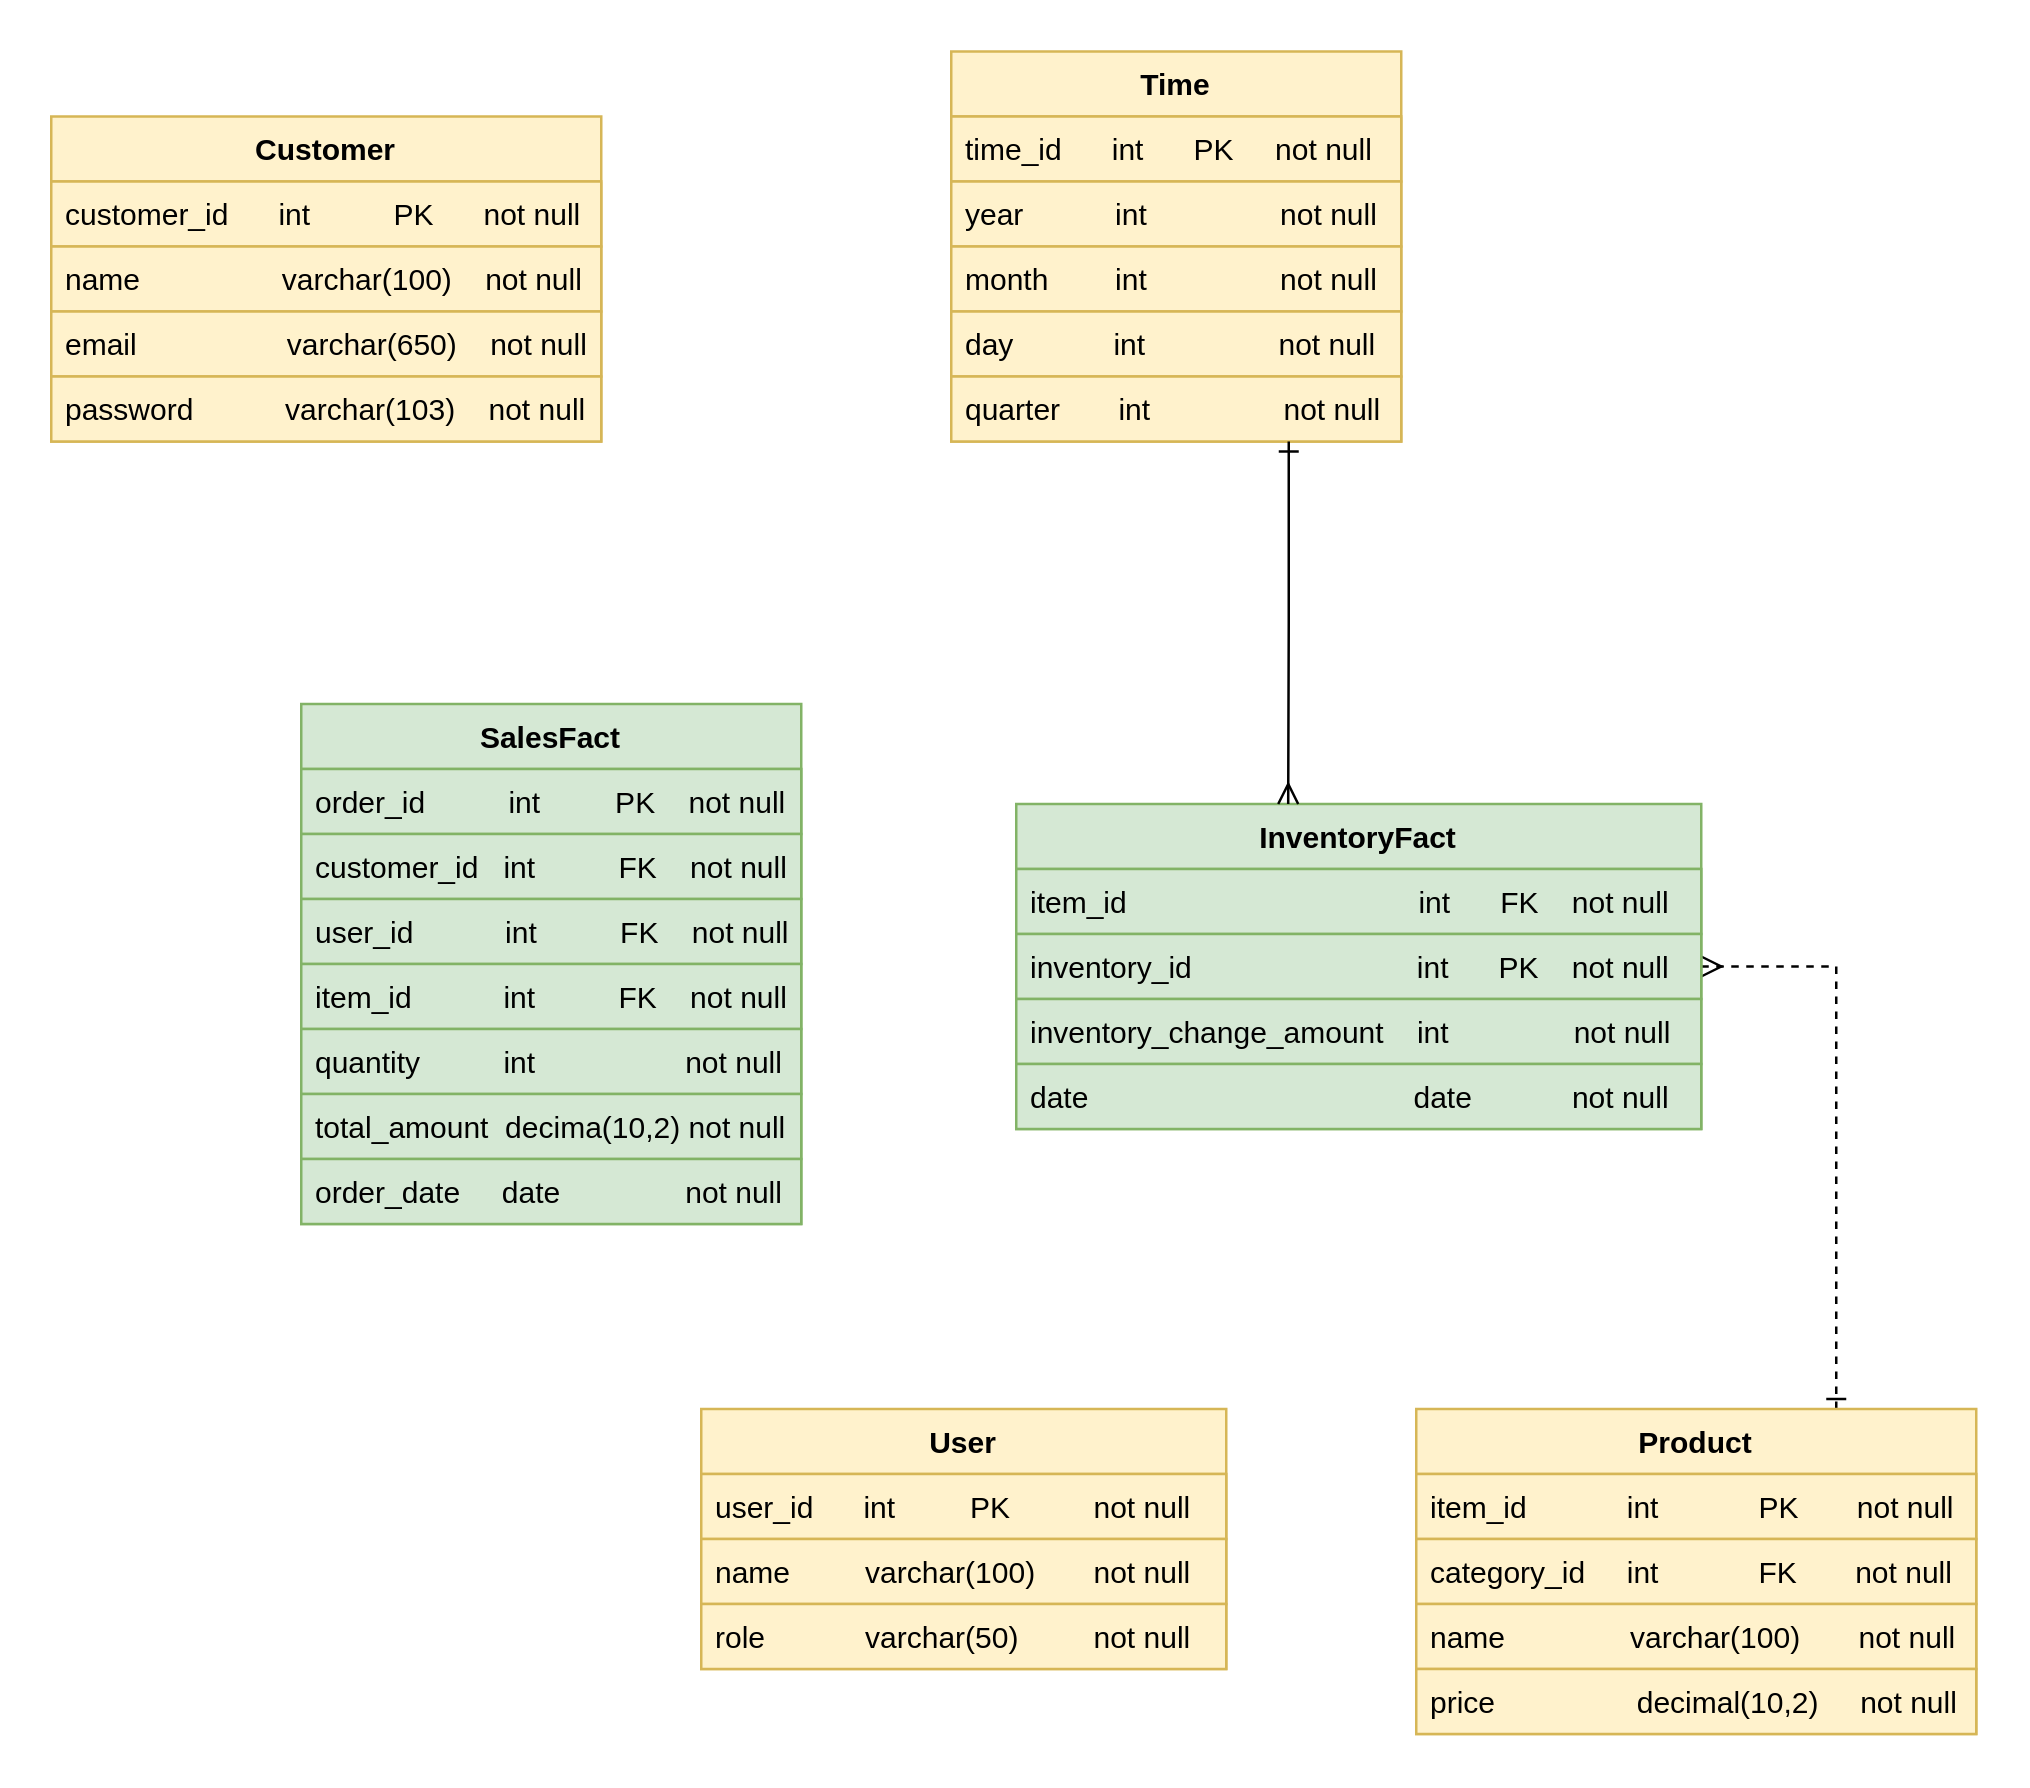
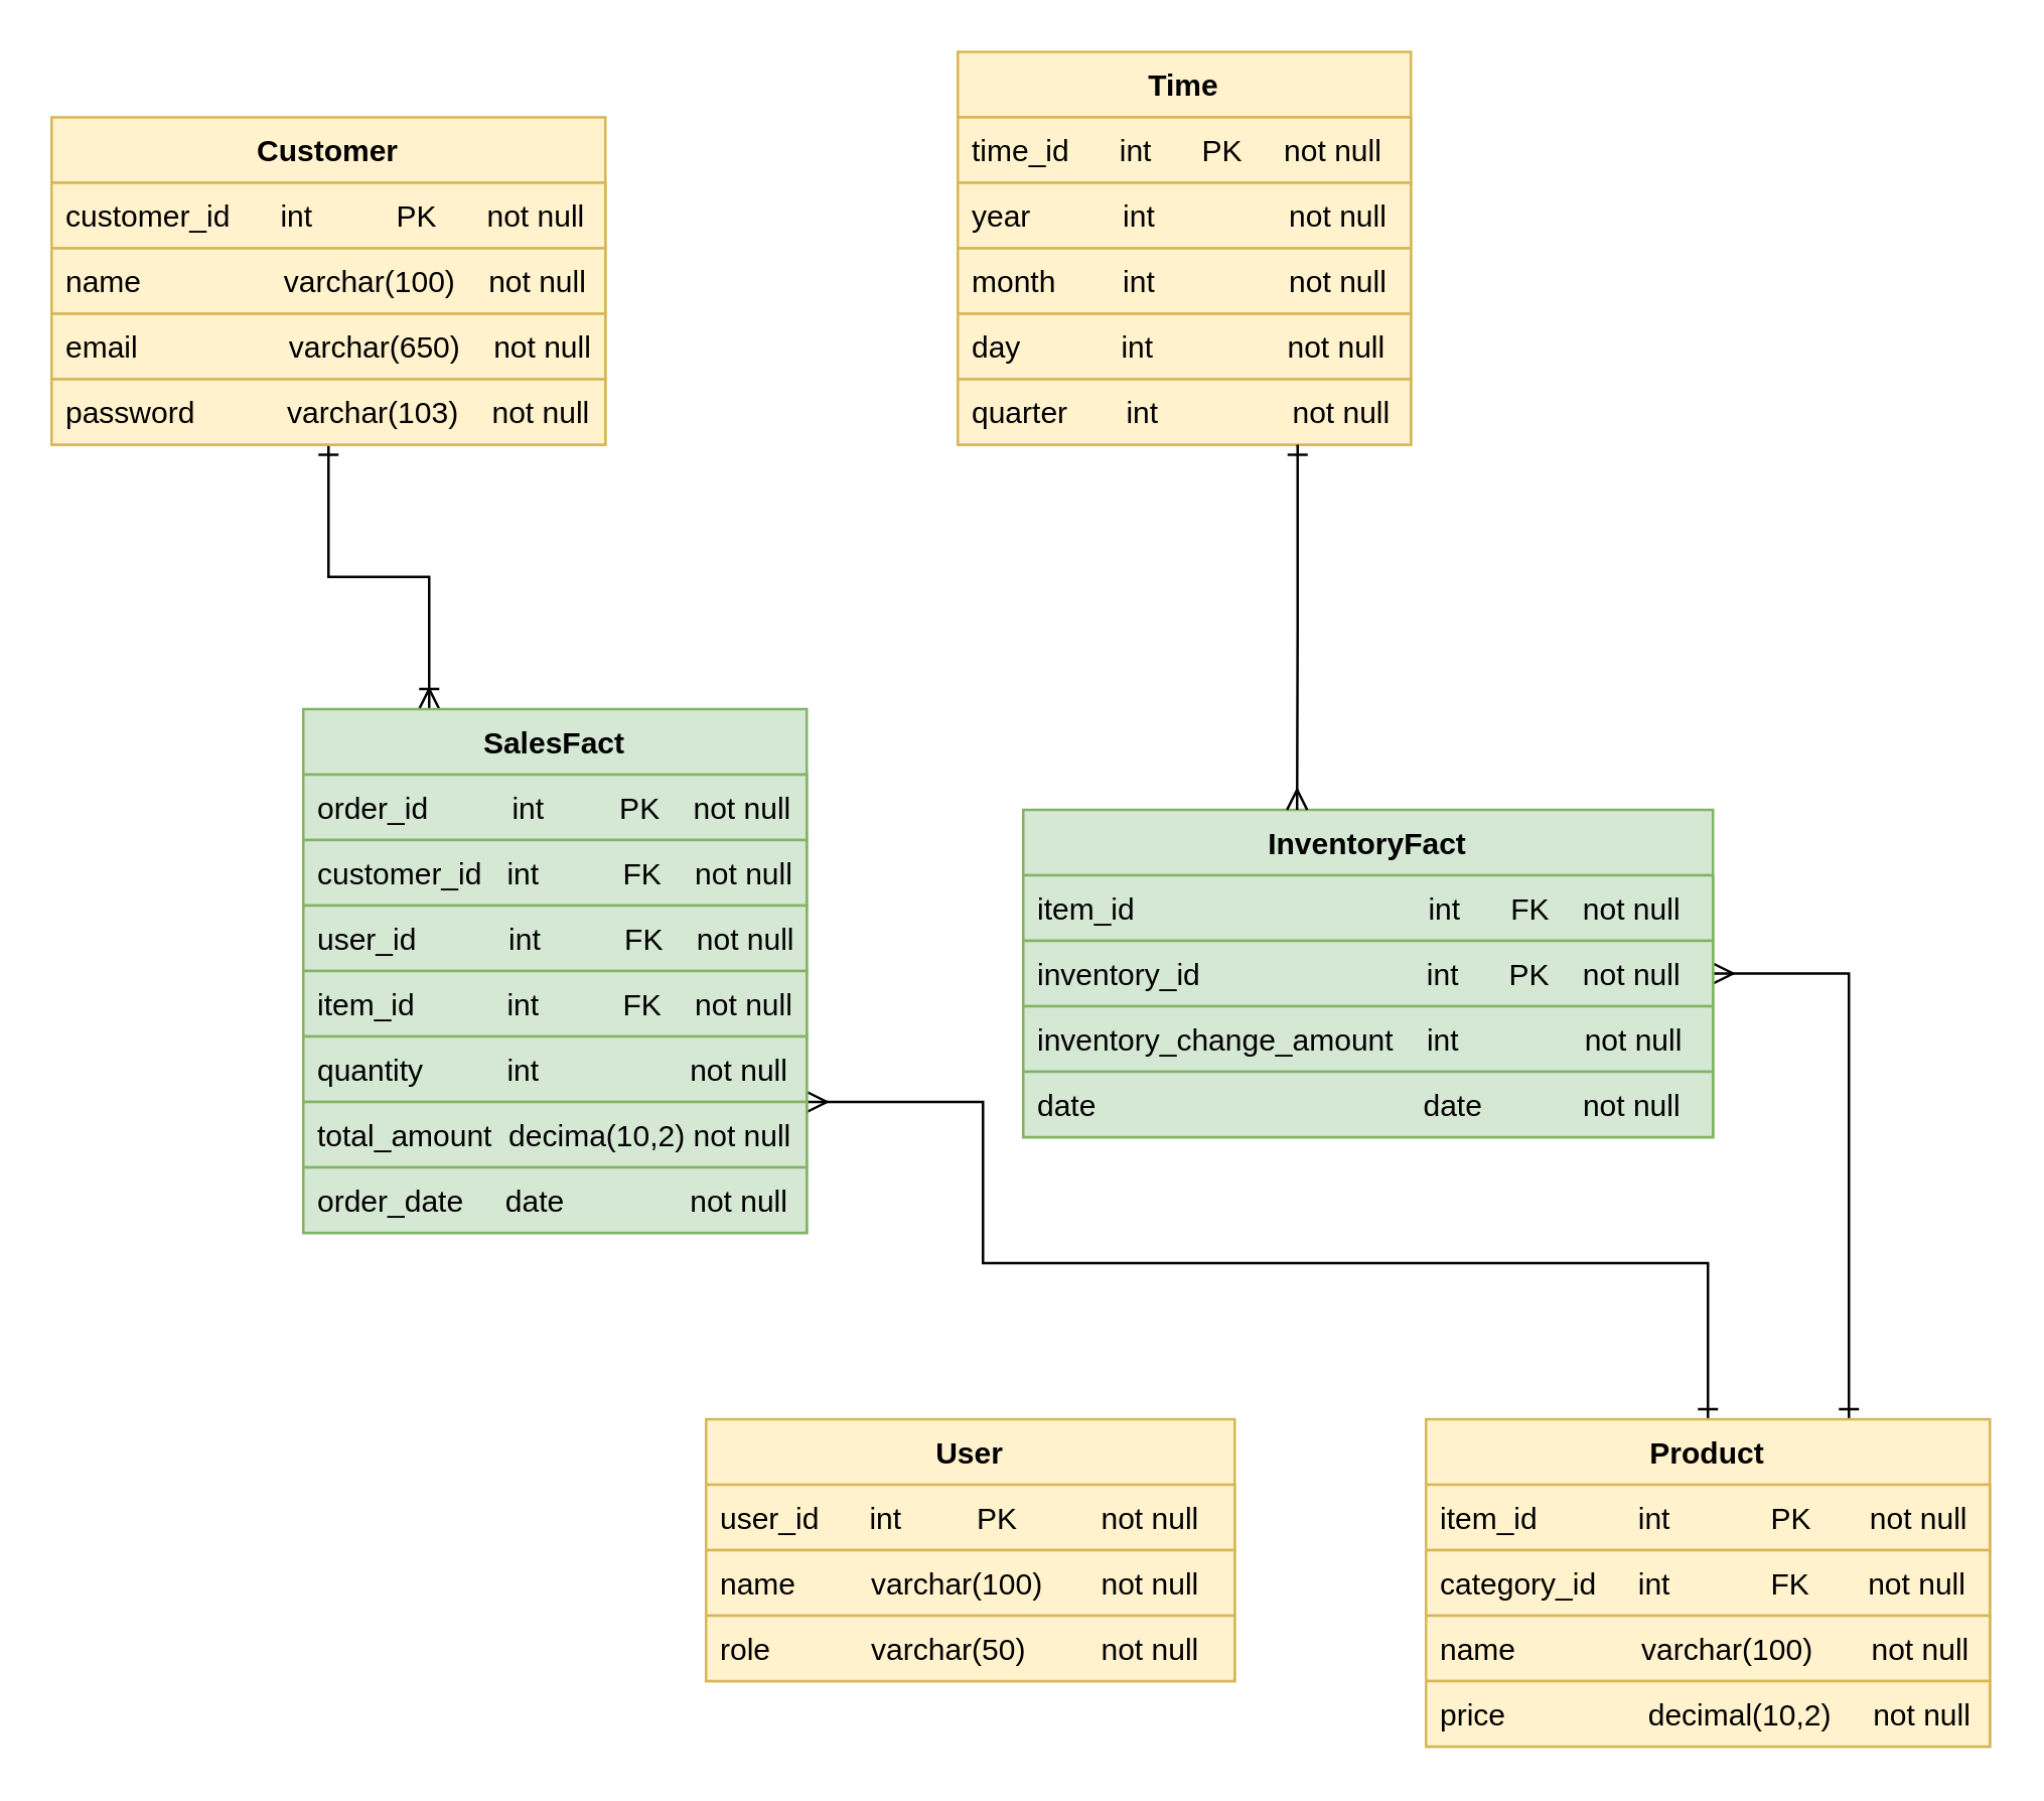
+ <mxCell id="2" style="edgeStyle=orthogonalEdgeStyle;rounded=0;orthogonalLoop=1;jettySize=auto;html=1;entryX=0.25;entryY=0;entryDx=0;entryDy=0;startArrow=ERone;startFill=0;endArrow=ERoneToMany;endFill=0;" edge="1" parent="1" source="3" target="25"><mxGeometry relative="1" as="geometry" /></mxCell>
- <mxCell id="15" style="edgeStyle=orthogonalEdgeStyle;rounded=0;orthogonalLoop=1;jettySize=auto;html=1;exitX=0.75;exitY=0;exitDx=0;exitDy=0;entryX=1;entryY=0.5;entryDx=0;entryDy=0;startArrow=ERone;startFill=0;endArrow=ERmany;endFill=0;dashed=1;" edge="1" parent="1" source="16" target="33"><mxGeometry relative="1" as="geometry" /></mxCell>
+ <mxCell id="15" style="edgeStyle=orthogonalEdgeStyle;rounded=0;orthogonalLoop=1;jettySize=auto;html=1;exitX=0.75;exitY=0;exitDx=0;exitDy=0;entryX=1;entryY=0.5;entryDx=0;entryDy=0;startArrow=ERone;startFill=0;endArrow=ERmany;endFill=0;" edge="1" parent="1" source="16" target="33"><mxGeometry relative="1" as="geometry" /></mxCell>
+ <mxCell id="14" style="edgeStyle=orthogonalEdgeStyle;rounded=0;orthogonalLoop=1;jettySize=auto;html=1;entryX=1;entryY=0.75;entryDx=0;entryDy=0;startArrow=ERone;startFill=0;endArrow=ERmany;endFill=0;" edge="1" parent="1" source="16" target="25"><mxGeometry relative="1" as="geometry"><Array as="points"><mxPoint x="678" y="501" /><mxPoint x="390" y="501" /><mxPoint x="390" y="437" /></Array></mxGeometry></mxCell>
